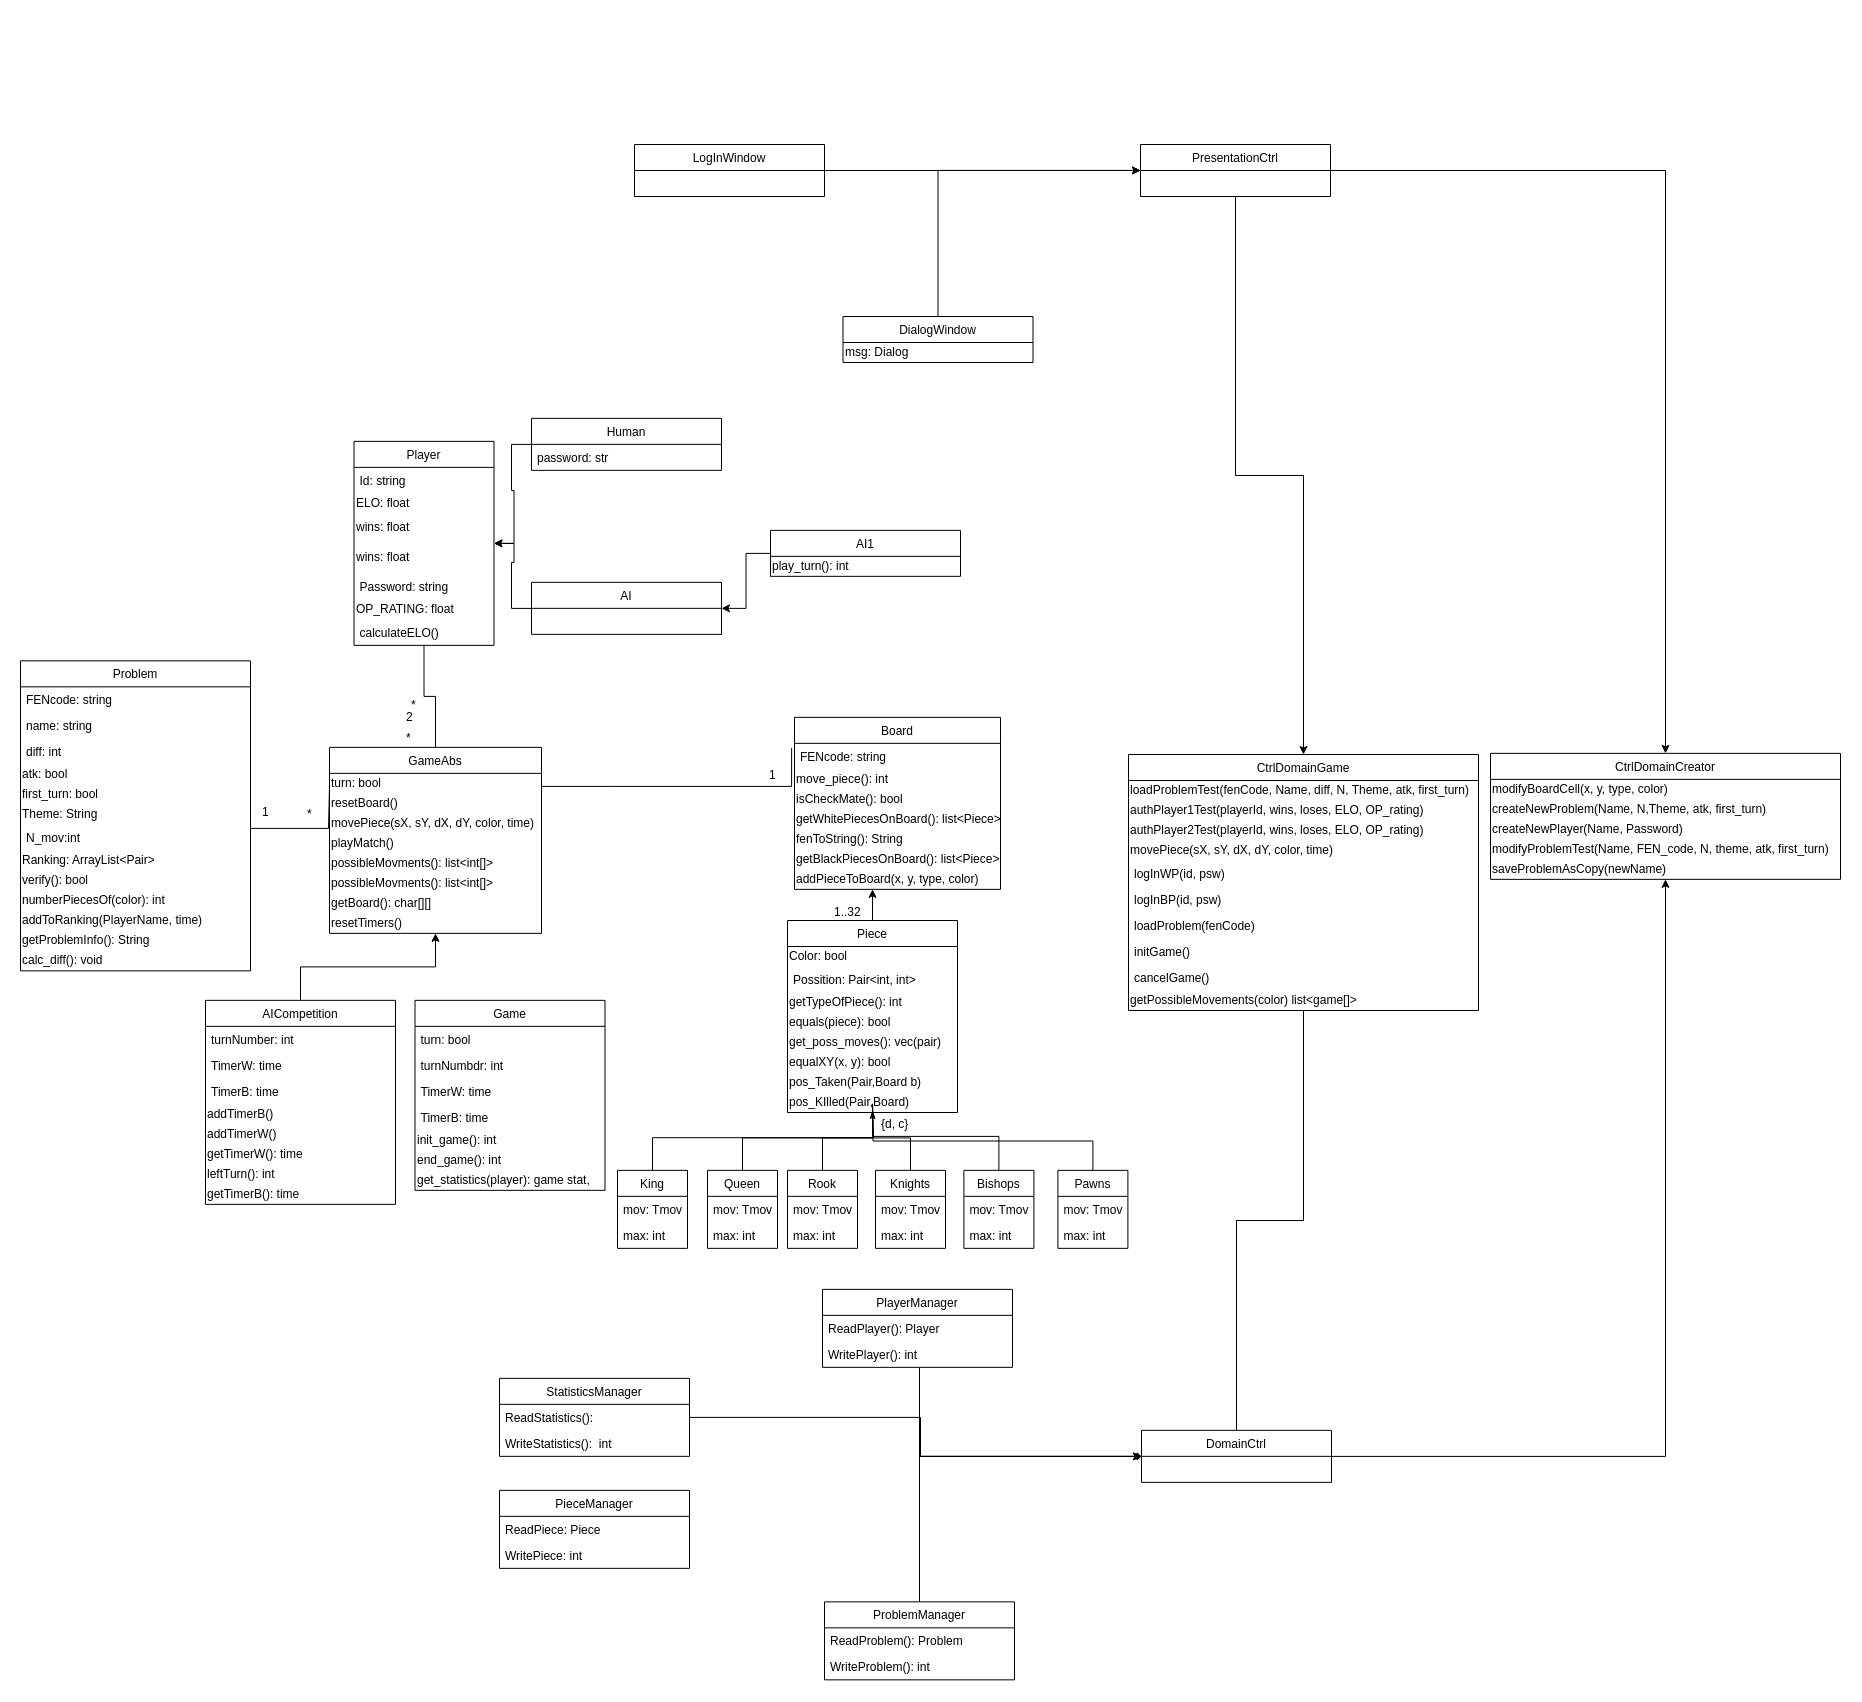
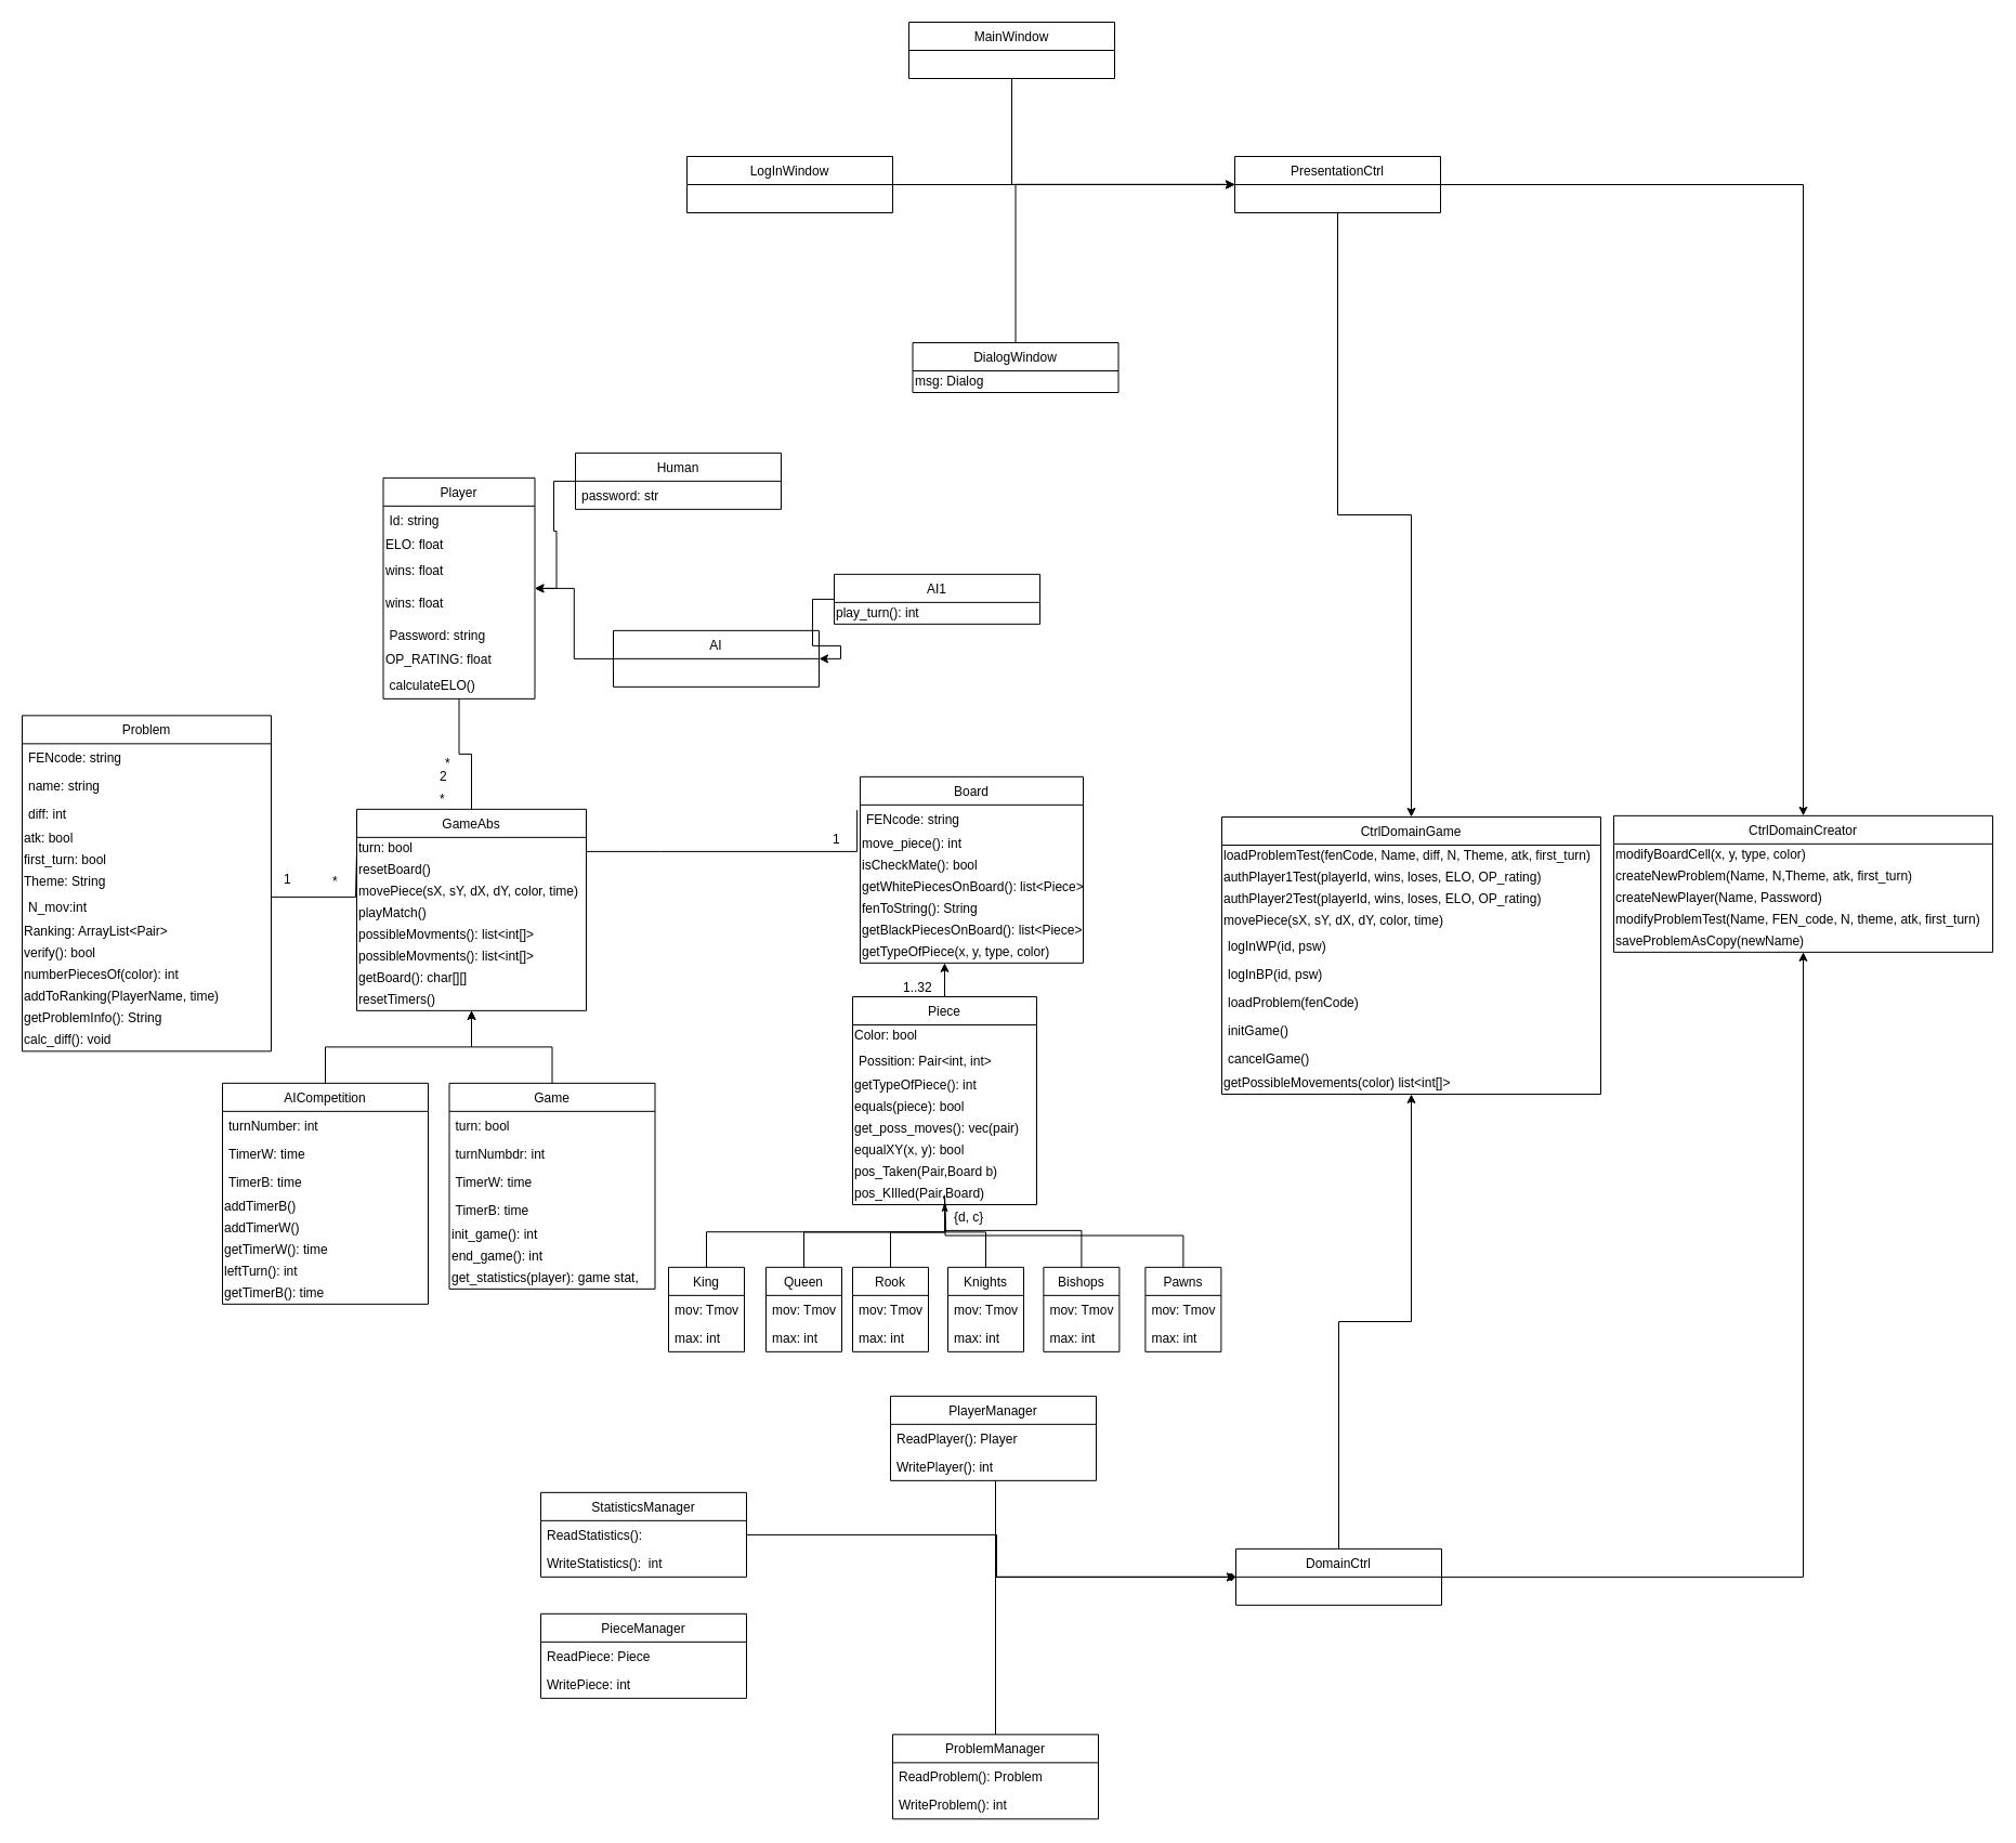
+ <mxCell id="109" value="MainWindow" style="swimlane;fontStyle=0;childLayout=stackLayout;horizontal=1;startSize=26;fillColor=none;horizontalStack=0;resizeParent=1;resizeParentMax=0;resizeLast=0;collapsible=1;marginBottom=0;shadow=0;" vertex="1" parent="1"><mxGeometry x="839" y="20" width="190" height="52" as="geometry" /></mxCell>
+ <mxCell id="108" style="edgeStyle=orthogonalEdgeStyle;rounded=0;orthogonalLoop=1;jettySize=auto;html=1;" edge="1" parent="1" source="109" target="107"><mxGeometry relative="1" as="geometry"><Array as="points"><mxPoint x="934" y="169.853" /></Array></mxGeometry></mxCell>
- <mxCell id="90" value="AI" style="swimlane;fontStyle=0;childLayout=stackLayout;horizontal=1;startSize=26;fillColor=none;horizontalStack=0;resizeParent=1;resizeParentMax=0;resizeLast=0;collapsible=1;marginBottom=0;shadow=0;" vertex="1" parent="1"><mxGeometry x="531" y="581.853" width="190" height="52" as="geometry" /></mxCell>
+ <mxCell id="90" value="AI" style="swimlane;fontStyle=0;childLayout=stackLayout;horizontal=1;startSize=26;fillColor=none;horizontalStack=0;resizeParent=1;resizeParentMax=0;resizeLast=0;collapsible=1;marginBottom=0;shadow=0;" vertex="1" parent="1"><mxGeometry x="566" y="581.853" width="190" height="52" as="geometry" /></mxCell>
- <mxCell id="9" value="addPieceToBoard(x, y, type, color)" style="text;html=1;resizable=0;points=[];autosize=1;align=left;verticalAlign=top;spacingTop=-4;" vertex="1" parent="2"><mxGeometry y="152" width="206" height="20" as="geometry" /></mxCell>
+ <mxCell id="9" value="getTypeOfPiece(x, y, type, color)" style="text;html=1;resizable=0;points=[];autosize=1;align=left;verticalAlign=top;spacingTop=-4;" vertex="1" parent="2"><mxGeometry y="152" width="206" height="20" as="geometry" /></mxCell>
+ <mxCell id="143" style="edgeStyle=orthogonalEdgeStyle;rounded=0;orthogonalLoop=1;jettySize=auto;html=1;" edge="1" parent="1" source="144" target="22"><mxGeometry relative="1" as="geometry" /></mxCell>
- <mxCell id="104" value="getPossibleMovements(color) list&amp;lt;game[]&amp;gt;" style="text;html=1;resizable=0;points=[];autosize=1;align=left;verticalAlign=top;spacingTop=-4;" vertex="1" parent="94"><mxGeometry y="236" width="350" height="20" as="geometry" /></mxCell>
+ <mxCell id="104" value="getPossibleMovements(color) list&amp;lt;int[]&amp;gt;" style="text;html=1;resizable=0;points=[];autosize=1;align=left;verticalAlign=top;spacingTop=-4;" vertex="1" parent="94"><mxGeometry y="236" width="350" height="20" as="geometry" /></mxCell>
- <mxCell id="115" style="edgeStyle=orthogonalEdgeStyle;rounded=0;orthogonalLoop=1;jettySize=auto;html=1;entryX=0.5;entryY=1;entryDx=0;entryDy=0;endArrow=none;" edge="1" parent="1" source="117" target="94"><mxGeometry relative="1" as="geometry" /></mxCell>
+ <mxCell id="115" style="edgeStyle=orthogonalEdgeStyle;rounded=0;orthogonalLoop=1;jettySize=auto;html=1;entryX=0.5;entryY=1;entryDx=0;entryDy=0;" edge="1" parent="1" source="117" target="94"><mxGeometry relative="1" as="geometry" /></mxCell>
